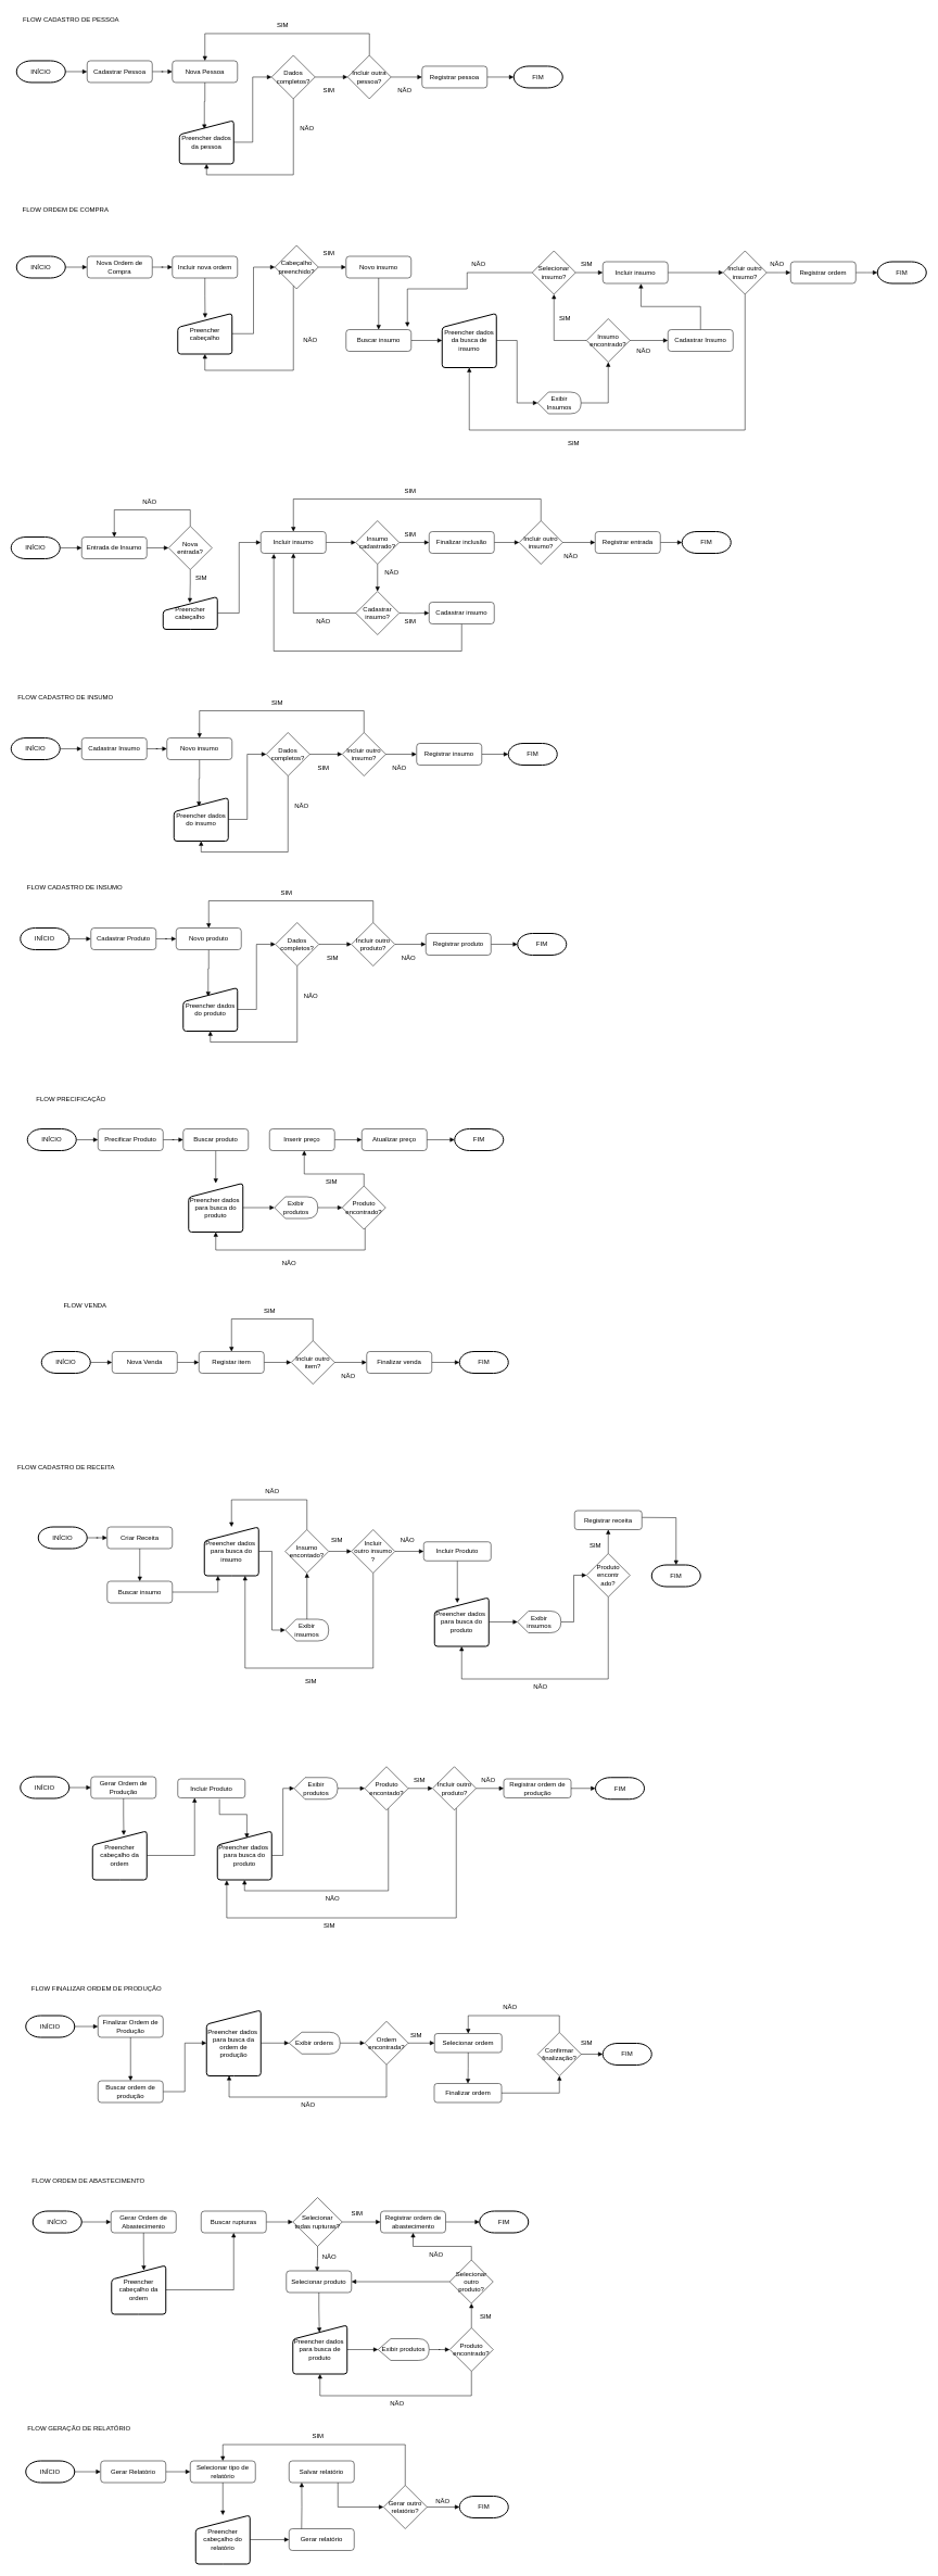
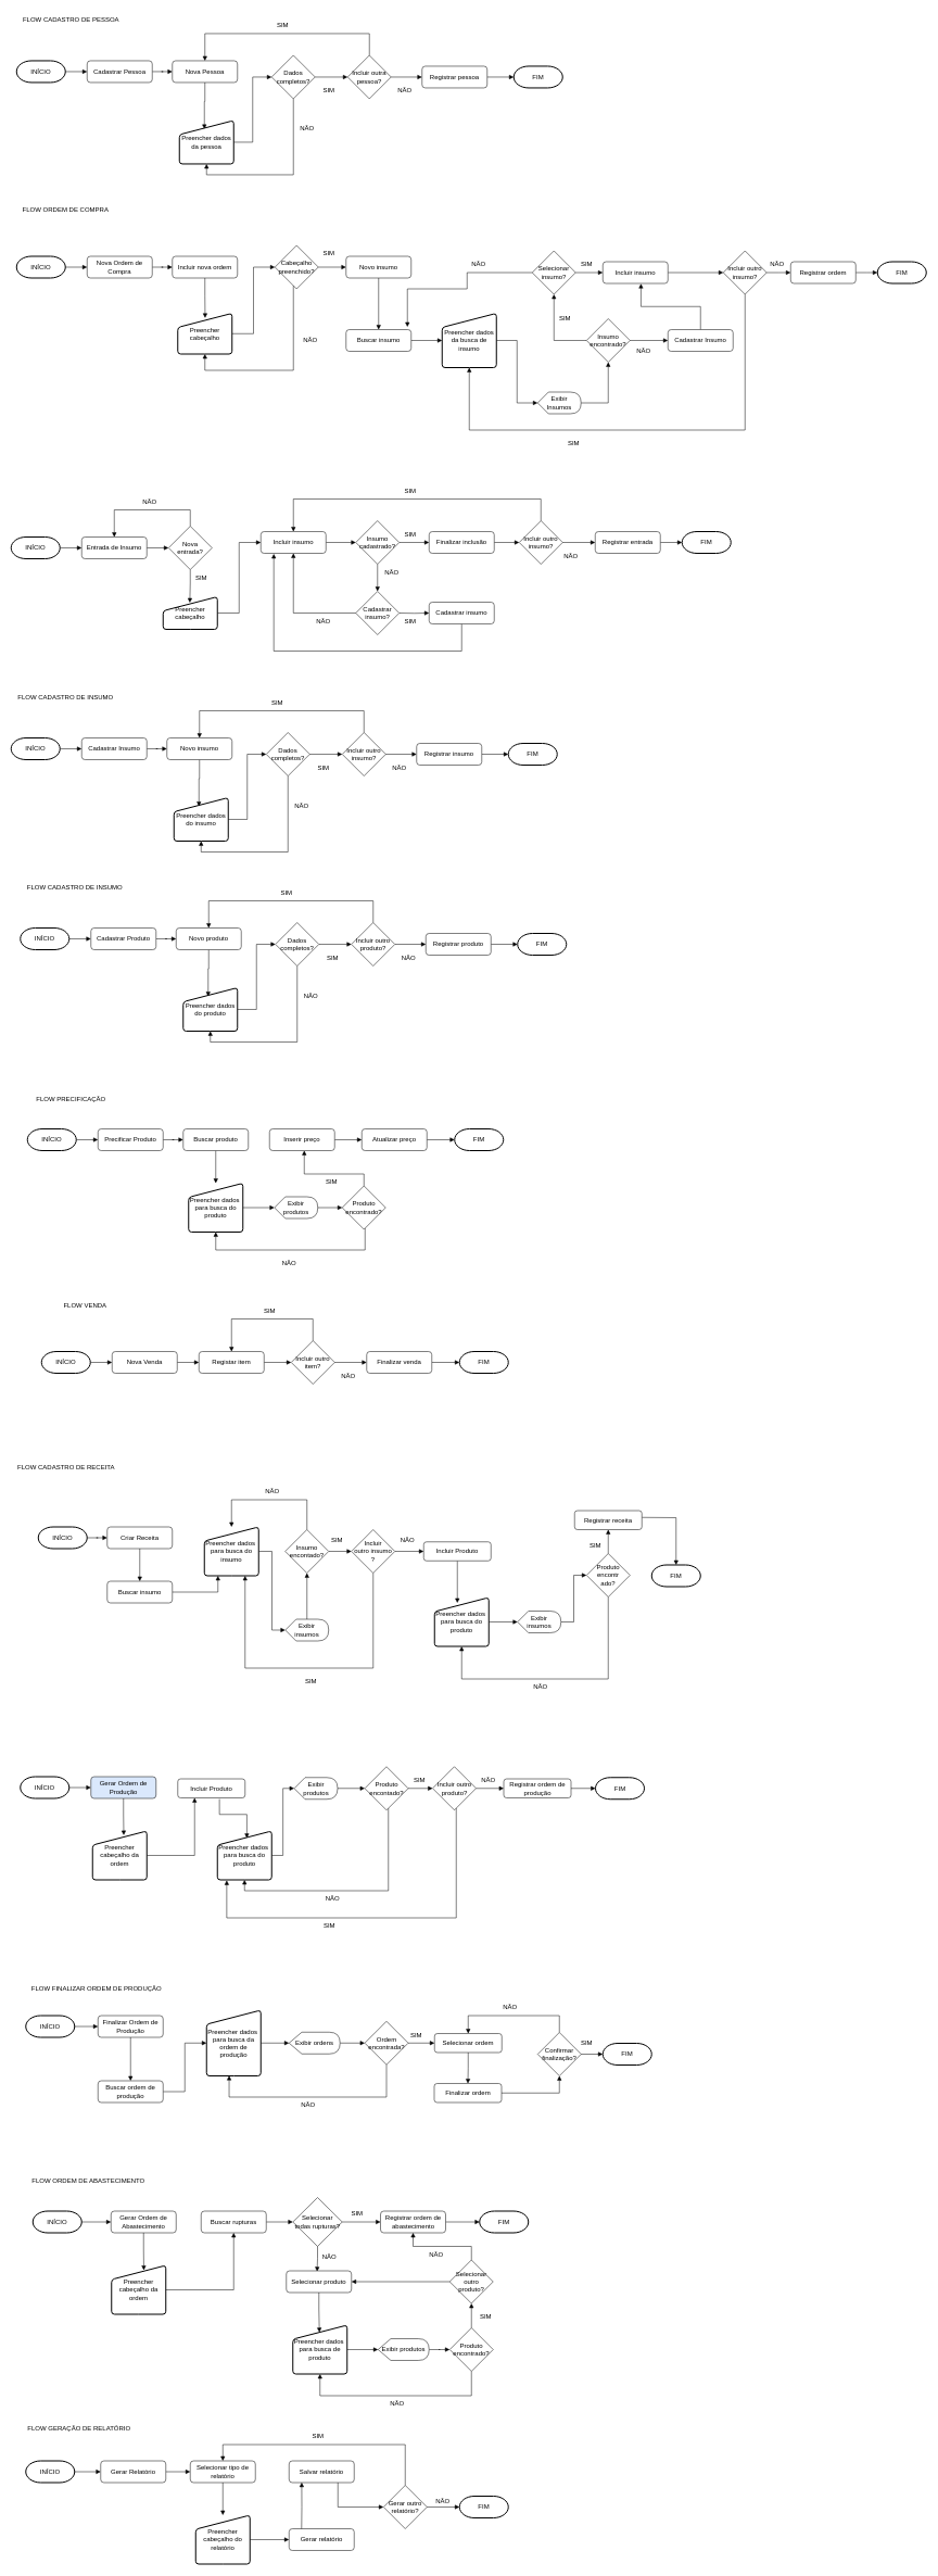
- <mxCell id="199" value="Gerar Ordem de Produção" style="rounded=1;whiteSpace=wrap;html=1;" parent="1" vertex="1"><mxGeometry x="167" y="3271" width="120" height="40" as="geometry" /></mxCell>
+ <mxCell id="199" value="Gerar Ordem de Produção" style="rounded=1;whiteSpace=wrap;html=1;fillColor=#dae8fc;" parent="1" vertex="1"><mxGeometry x="167" y="3271" width="120" height="40" as="geometry" /></mxCell>
